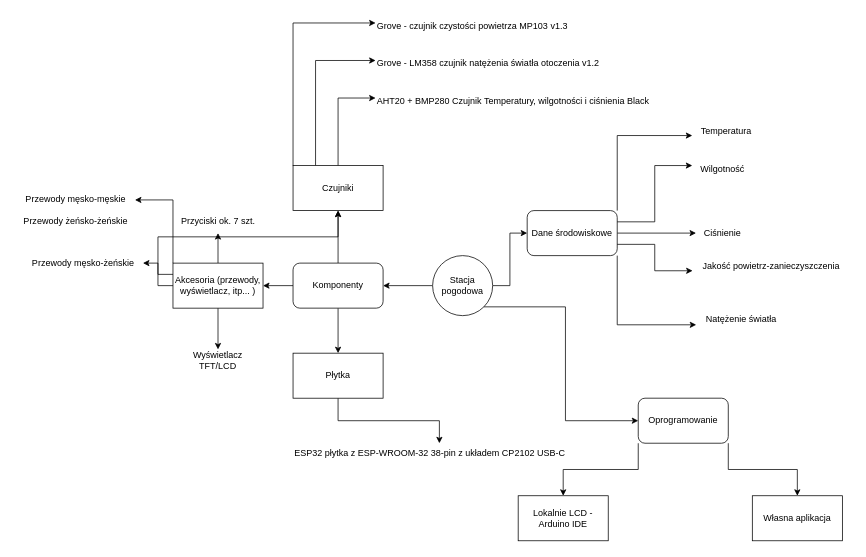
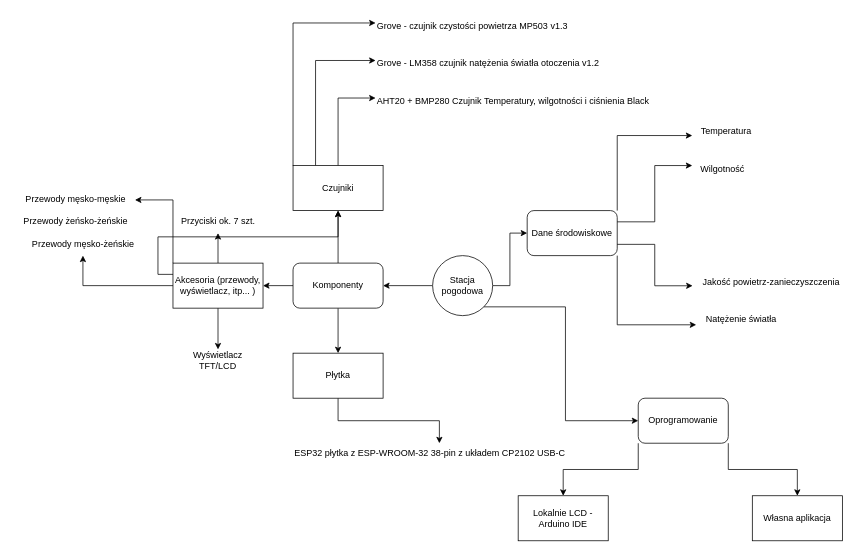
- <mxCell id="32" value="Grove - czujnik czystości powietrza MP103 v1.3" style="text;whiteSpace=wrap;html=1;" vertex="1" parent="1"><mxGeometry x="500" y="20" width="290" height="40" as="geometry" /></mxCell>
+ <mxCell id="32" value="Grove - czujnik czystości powietrza MP503 v1.3" style="text;whiteSpace=wrap;html=1;" vertex="1" parent="1"><mxGeometry x="500" y="20" width="290" height="40" as="geometry" /></mxCell>
- <mxCell id="6" style="edgeStyle=orthogonalEdgeStyle;rounded=0;orthogonalLoop=1;jettySize=auto;html=1;exitX=1;exitY=0.5;exitDx=0;exitDy=0;" edge="1" parent="1" source="7" target="10"><mxGeometry relative="1" as="geometry" /></mxCell>
- <mxCell id="10" value="Ciśnienie" style="text;html=1;align=center;verticalAlign=middle;resizable=0;points=[];autosize=1;strokeColor=none;fillColor=none;" vertex="1" parent="1"><mxGeometry x="927" y="295" width="70" height="30" as="geometry" /></mxCell>
- <mxCell id="37" value="Przewody męsko-żeńskie" style="text;html=1;align=center;verticalAlign=middle;resizable=0;points=[];autosize=1;strokeColor=none;fillColor=none;" vertex="1" parent="1"><mxGeometry x="30" y="335" width="160" height="30" as="geometry" /></mxCell>
+ <mxCell id="37" value="Przewody męsko-żeńskie" style="text;html=1;align=center;verticalAlign=middle;resizable=0;points=[];autosize=1;strokeColor=none;fillColor=none;" vertex="1" parent="1"><mxGeometry x="30" y="310" width="160" height="30" as="geometry" /></mxCell>
- <mxCell id="12" value="Jakość powietrz-zanieczyszczenia" style="text;html=1;align=center;verticalAlign=middle;resizable=0;points=[];autosize=1;strokeColor=none;fillColor=none;" vertex="1" parent="1"><mxGeometry x="922" y="340" width="210" height="30" as="geometry" /></mxCell>
+ <mxCell id="12" value="Jakość powietrz-zanieczyszczenia" style="text;html=1;align=center;verticalAlign=middle;resizable=0;points=[];autosize=1;strokeColor=none;fillColor=none;" vertex="1" parent="1"><mxGeometry x="922" y="360" width="210" height="30" as="geometry" /></mxCell>
